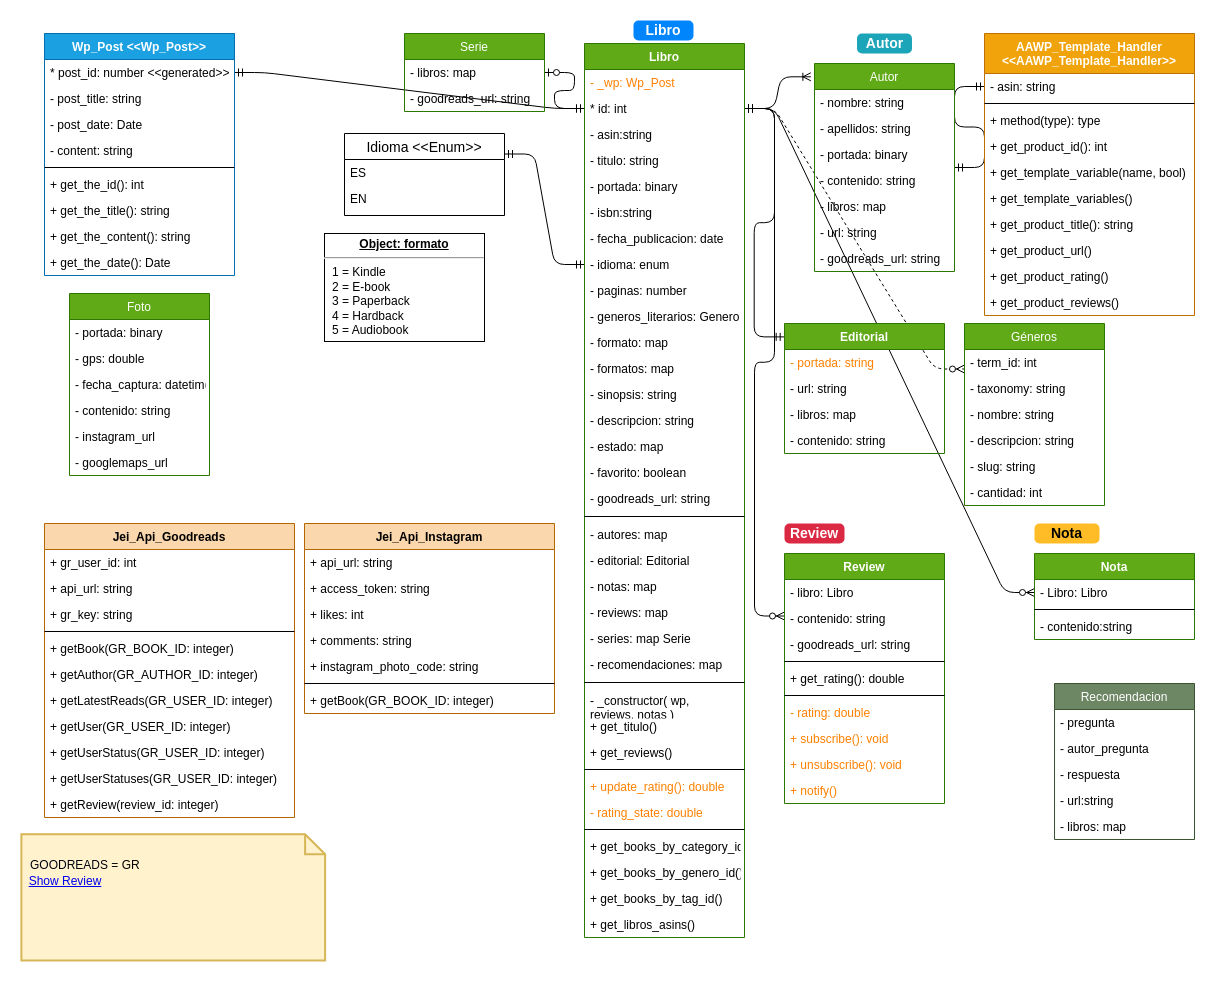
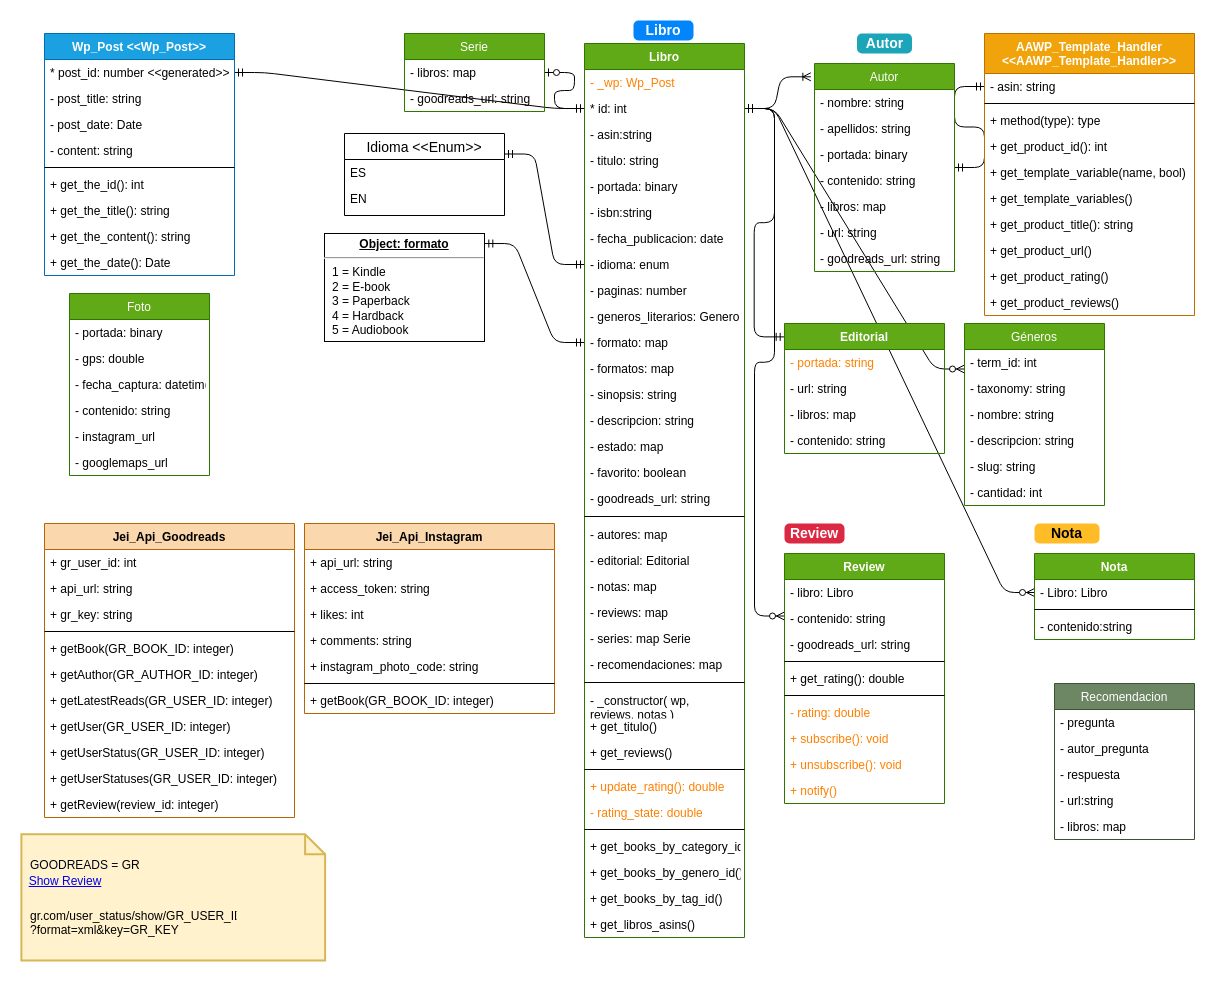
- <mxCell id="11" value="" style="edgeStyle=entityRelationEdgeStyle;fontSize=12;html=1;endArrow=ERzeroToMany;startArrow=ERmandOne;entryX=0;entryY=0.25;entryDx=0;entryDy=0;exitX=1;exitY=0.5;exitDx=0;exitDy=0;dashed=1;" parent="1" source="75" target="150" edge="1"><mxGeometry width="100" height="100" relative="1" as="geometry"><mxPoint x="528.99" y="453" as="sourcePoint" /><mxPoint x="848.99" y="603" as="targetPoint" /></mxGeometry></mxCell>
+ <mxCell id="11" value="" style="edgeStyle=entityRelationEdgeStyle;fontSize=12;html=1;endArrow=ERzeroToMany;startArrow=ERmandOne;entryX=0;entryY=0.25;entryDx=0;entryDy=0;exitX=1;exitY=0.5;exitDx=0;exitDy=0;" parent="1" source="75" target="150" edge="1"><mxGeometry width="100" height="100" relative="1" as="geometry"><mxPoint x="528.99" y="453" as="sourcePoint" /><mxPoint x="848.99" y="603" as="targetPoint" /></mxGeometry></mxCell>
+ <mxCell id="5" value="" style="edgeStyle=entityRelationEdgeStyle;fontSize=12;html=1;endArrow=ERmandOne;startArrow=ERmandOne;exitX=1.002;exitY=0.093;exitDx=0;exitDy=0;exitPerimeter=0;" parent="1" source="3" target="84" edge="1"><mxGeometry width="100" height="100" relative="1" as="geometry"><mxPoint x="304.99" y="543" as="sourcePoint" /><mxPoint x="308.99" y="453" as="targetPoint" /></mxGeometry></mxCell>
+ <mxCell id="20" value="        gr.com/user_status/show/GR_USER_ID&#10;?format=xml&amp;key=GR_KEY" style="text;strokeColor=none;fillColor=none;align=left;verticalAlign=top;spacingLeft=4;spacingRight=4;overflow=hidden;rotatable=0;points=[[0,0.5],[1,0.5]];portConstraint=eastwest;fontColor=#000000;" parent="19" vertex="1"><mxGeometry y="50.58" width="216.061" height="29.86" as="geometry" /></mxCell>
